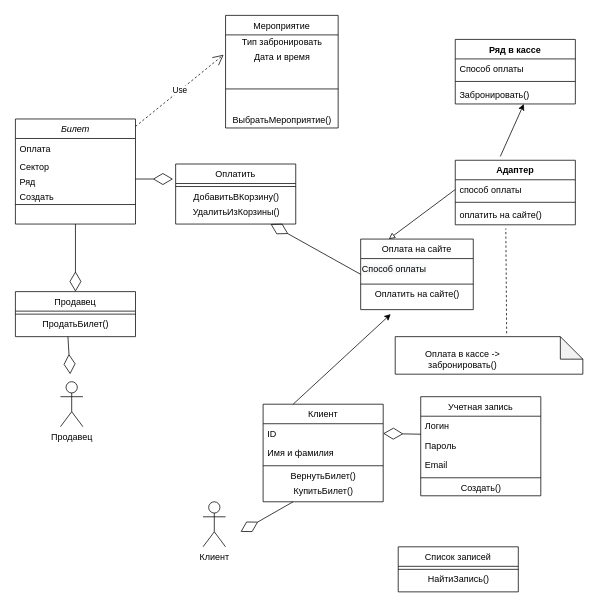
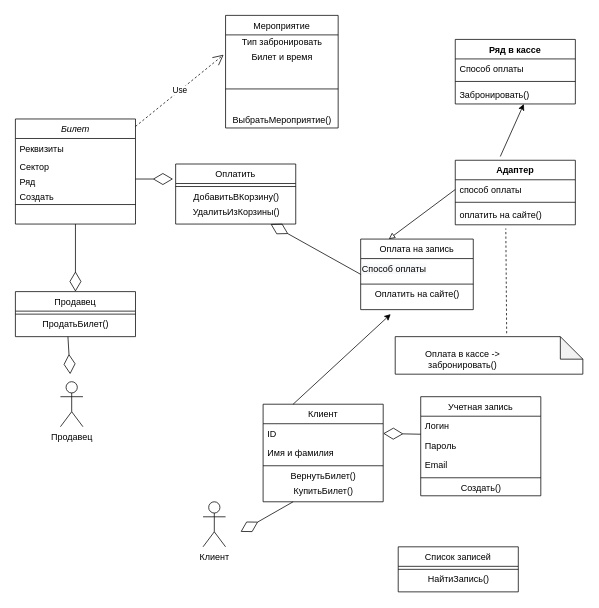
- <mxCell id="22" value="Дата и время" style="text;html=1;align=center;verticalAlign=middle;resizable=0;points=[];autosize=1;strokeColor=none;fillColor=none;" parent="20" vertex="1"><mxGeometry y="46" width="150" height="20" as="geometry" /></mxCell>
+ <mxCell id="22" value="Билет и время" style="text;html=1;align=center;verticalAlign=middle;resizable=0;points=[];autosize=1;strokeColor=none;fillColor=none;" parent="20" vertex="1"><mxGeometry y="46" width="150" height="20" as="geometry" /></mxCell>
- <mxCell id="3" value="Оплата" style="text;align=left;verticalAlign=top;spacingLeft=4;spacingRight=4;overflow=hidden;rotatable=0;points=[[0,0.5],[1,0.5]];portConstraint=eastwest;" parent="2" vertex="1"><mxGeometry y="26" width="160" height="24" as="geometry" /></mxCell>
+ <mxCell id="3" value="Реквизиты" style="text;align=left;verticalAlign=top;spacingLeft=4;spacingRight=4;overflow=hidden;rotatable=0;points=[[0,0.5],[1,0.5]];portConstraint=eastwest;" parent="2" vertex="1"><mxGeometry y="26" width="160" height="24" as="geometry" /></mxCell>
- <mxCell id="42" value="Оплата на сайте" style="swimlane;fontStyle=0;align=center;verticalAlign=top;childLayout=stackLayout;horizontal=1;startSize=26;horizontalStack=0;resizeParent=1;resizeLast=0;collapsible=1;marginBottom=0;rounded=0;shadow=0;strokeWidth=1;" parent="1" vertex="1"><mxGeometry x="480" y="318" width="150" height="94" as="geometry"><mxRectangle x="340" y="380" width="170" height="26" as="alternateBounds" /></mxGeometry></mxCell>
+ <mxCell id="42" value="Оплата на запись" style="swimlane;fontStyle=0;align=center;verticalAlign=top;childLayout=stackLayout;horizontal=1;startSize=26;horizontalStack=0;resizeParent=1;resizeLast=0;collapsible=1;marginBottom=0;rounded=0;shadow=0;strokeWidth=1;" parent="1" vertex="1"><mxGeometry x="480" y="318" width="150" height="94" as="geometry"><mxRectangle x="340" y="380" width="170" height="26" as="alternateBounds" /></mxGeometry></mxCell>
